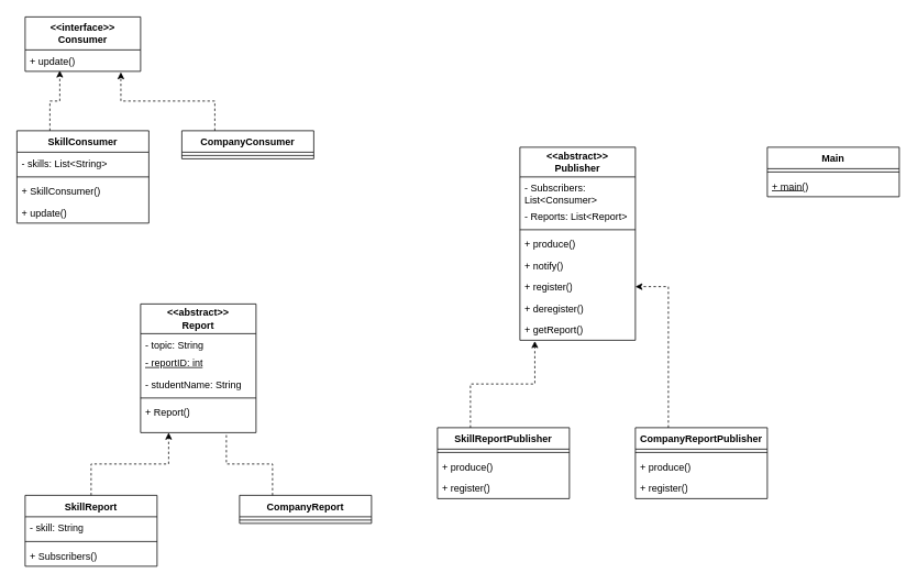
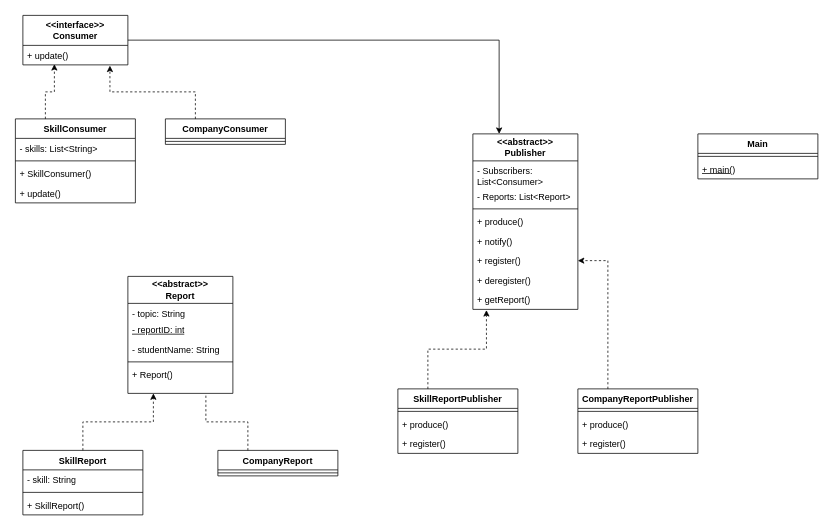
+ <mxCell id="24" style="edgeStyle=orthogonalEdgeStyle;rounded=0;orthogonalLoop=1;jettySize=auto;html=1;exitX=1;exitY=0.5;exitDx=0;exitDy=0;entryX=0.25;entryY=0;entryDx=0;entryDy=0;" edge="1" parent="1" source="25" target="9"><mxGeometry relative="1" as="geometry" /></mxCell>
- <mxCell id="32" value="+ Subscribers()" style="text;strokeColor=none;fillColor=none;align=left;verticalAlign=top;spacingLeft=4;spacingRight=4;overflow=hidden;rotatable=0;points=[[0,0.5],[1,0.5]];portConstraint=eastwest;whiteSpace=wrap;html=1;" vertex="1" parent="29"><mxGeometry y="60" width="160" height="26" as="geometry" /></mxCell>
+ <mxCell id="32" value="+ SkillReport()" style="text;strokeColor=none;fillColor=none;align=left;verticalAlign=top;spacingLeft=4;spacingRight=4;overflow=hidden;rotatable=0;points=[[0,0.5],[1,0.5]];portConstraint=eastwest;whiteSpace=wrap;html=1;" vertex="1" parent="29"><mxGeometry y="60" width="160" height="26" as="geometry" /></mxCell>
